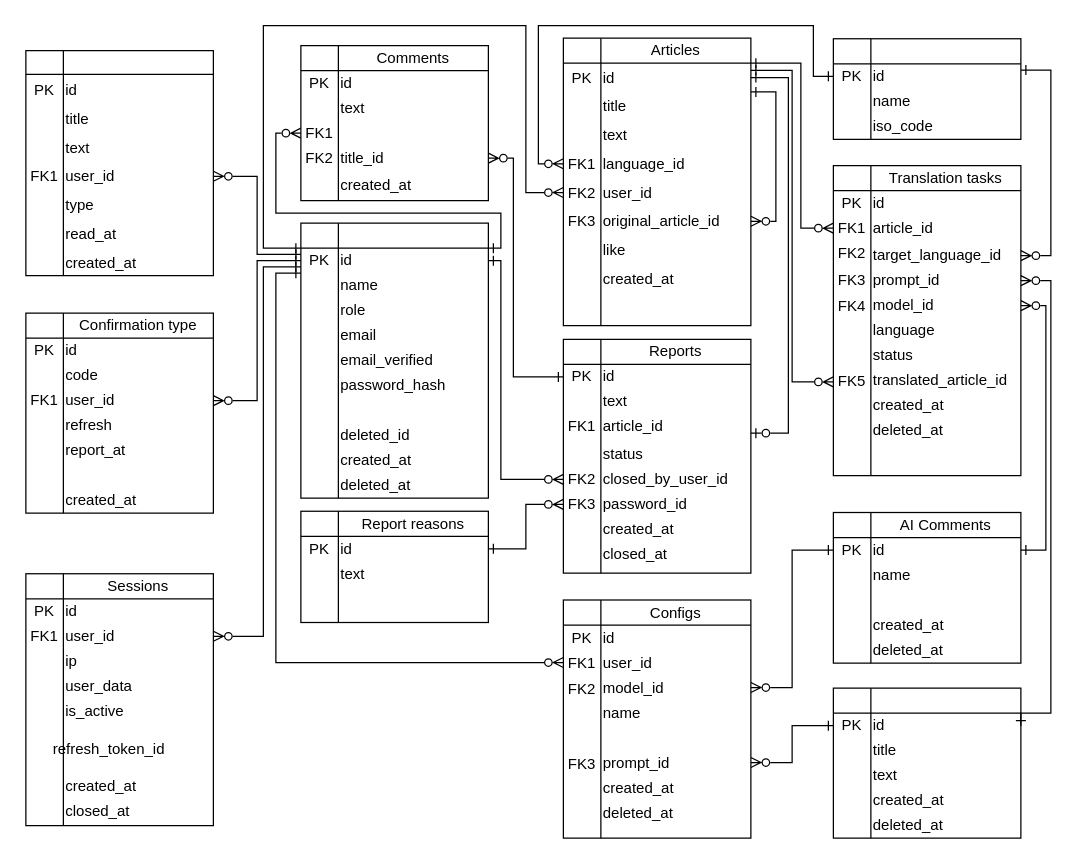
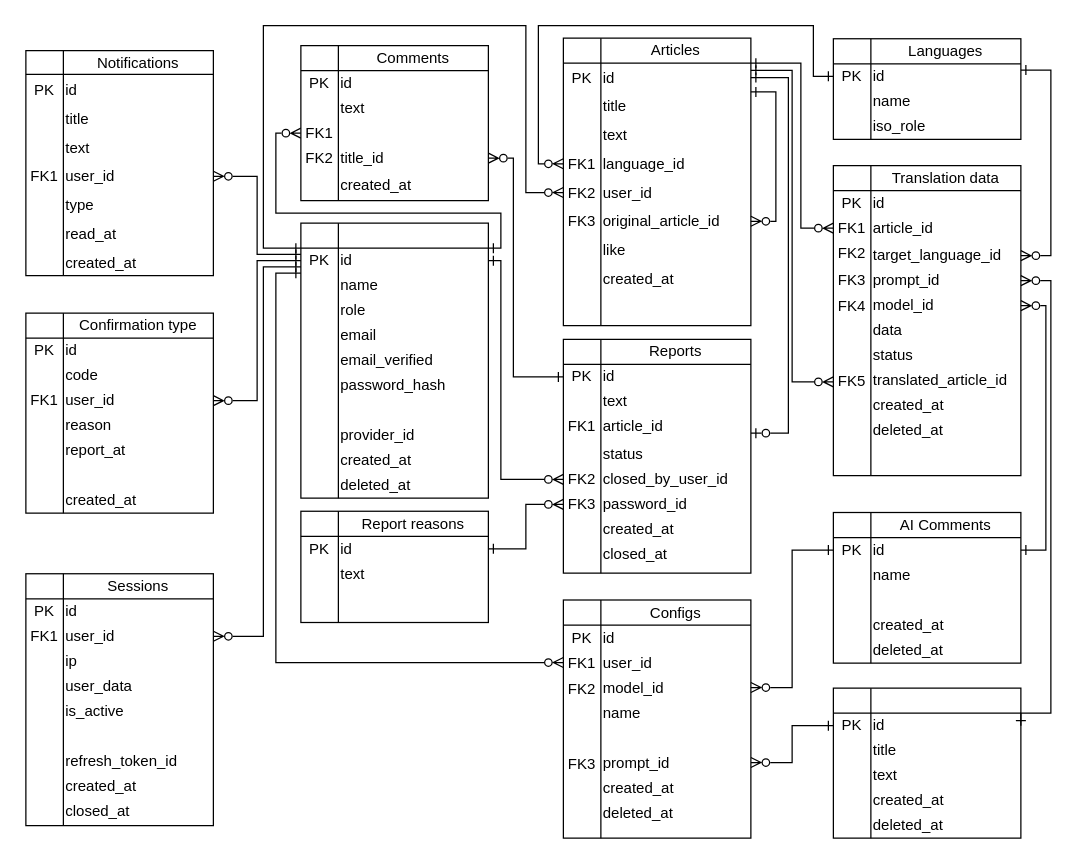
+ <mxCell id="129" value="Languages" style="text;html=1;align=center;verticalAlign=middle;whiteSpace=wrap;rounded=0;" parent="1" vertex="1"><mxGeometry x="696" y="30.5" width="120" height="20" as="geometry" /></mxCell>
+ <mxCell id="57" value="Notifications" style="text;html=1;align=center;verticalAlign=middle;whiteSpace=wrap;rounded=0;" parent="1" vertex="1"><mxGeometry y="40" width="120" height="19" as="geometry" x="50" /></mxCell>
- <mxCell id="132" value="iso_code" style="text;html=1;align=left;verticalAlign=middle;whiteSpace=wrap;rounded=0;" parent="1" vertex="1"><mxGeometry x="696" y="90.5" width="120" height="20" as="geometry" /></mxCell>
+ <mxCell id="132" value="iso_role" style="text;html=1;align=left;verticalAlign=middle;whiteSpace=wrap;rounded=0;" parent="1" vertex="1"><mxGeometry x="696" y="90.5" width="120" height="20" as="geometry" /></mxCell>
- <mxCell id="97" value="Translation tasks" style="text;html=1;align=center;verticalAlign=middle;whiteSpace=wrap;rounded=0;" parent="1" vertex="1"><mxGeometry x="696" y="132" width="120" height="20" as="geometry" /></mxCell>
+ <mxCell id="97" value="Translation data" style="text;html=1;align=center;verticalAlign=middle;whiteSpace=wrap;rounded=0;" parent="1" vertex="1"><mxGeometry x="696" y="132" width="120" height="20" as="geometry" /></mxCell>
- <mxCell id="154" value="language" style="text;html=1;align=left;verticalAlign=middle;whiteSpace=wrap;rounded=0;" parent="1" vertex="1"><mxGeometry x="696" y="254" width="120" height="20" as="geometry" /></mxCell>
+ <mxCell id="154" value="data" style="text;html=1;align=left;verticalAlign=middle;whiteSpace=wrap;rounded=0;" parent="1" vertex="1"><mxGeometry x="696" y="254" width="120" height="20" as="geometry" /></mxCell>
- <mxCell id="139" value="refresh" style="text;html=1;align=left;verticalAlign=middle;whiteSpace=wrap;rounded=0;" parent="1" vertex="1"><mxGeometry y="330" width="120" height="20" as="geometry" x="50" /></mxCell>
+ <mxCell id="139" value="reason" style="text;html=1;align=left;verticalAlign=middle;whiteSpace=wrap;rounded=0;" parent="1" vertex="1"><mxGeometry y="330" width="120" height="20" as="geometry" x="50" /></mxCell>
- <mxCell id="30" value="deleted_id" style="text;html=1;align=left;verticalAlign=middle;whiteSpace=wrap;rounded=0;" parent="1" vertex="1"><mxGeometry x="270" y="338" width="120" height="20" as="geometry" /></mxCell>
+ <mxCell id="30" value="provider_id" style="text;html=1;align=left;verticalAlign=middle;whiteSpace=wrap;rounded=0;" parent="1" vertex="1"><mxGeometry x="270" y="338" width="120" height="20" as="geometry" /></mxCell>
- <mxCell id="136" value="refresh_token_id" style="text;html=1;align=left;verticalAlign=middle;whiteSpace=wrap;rounded=0;" parent="1" vertex="1"><mxGeometry x="40" y="588.5" width="120" height="20" as="geometry" /></mxCell>
+ <mxCell id="136" value="refresh_token_id" style="text;html=1;align=left;verticalAlign=middle;whiteSpace=wrap;rounded=0;" parent="1" vertex="1"><mxGeometry y="598.5" width="120" height="20" as="geometry" x="50" /></mxCell>
